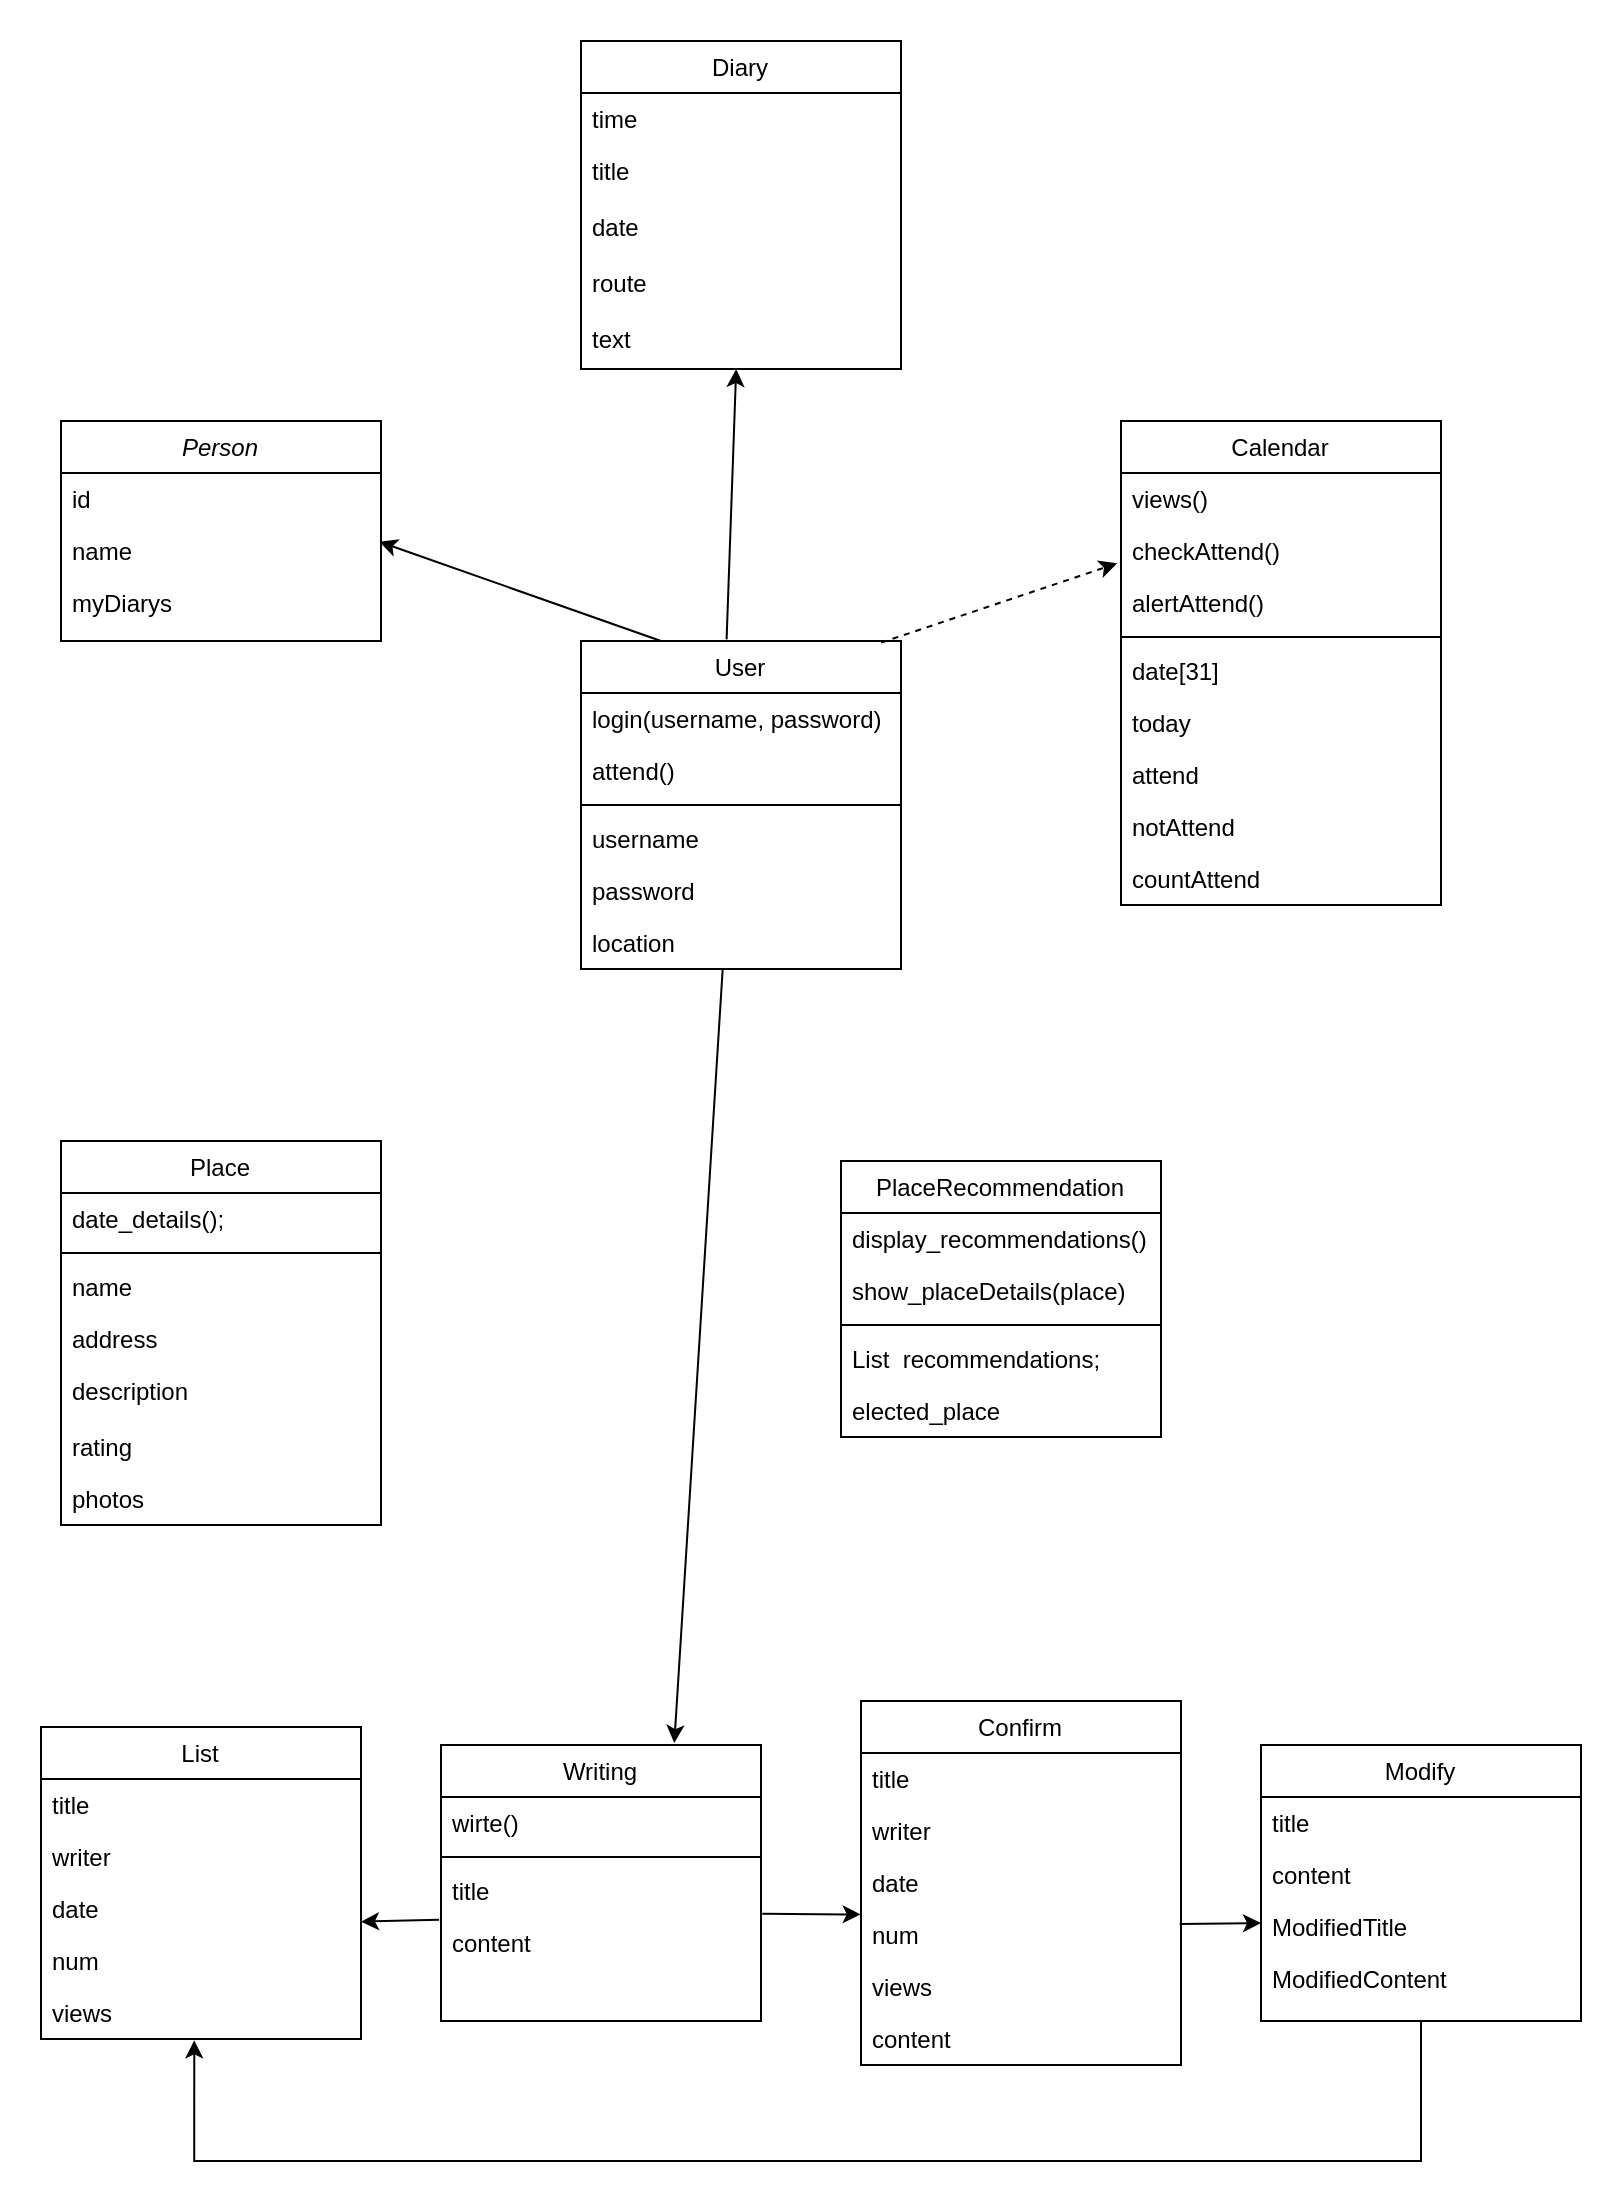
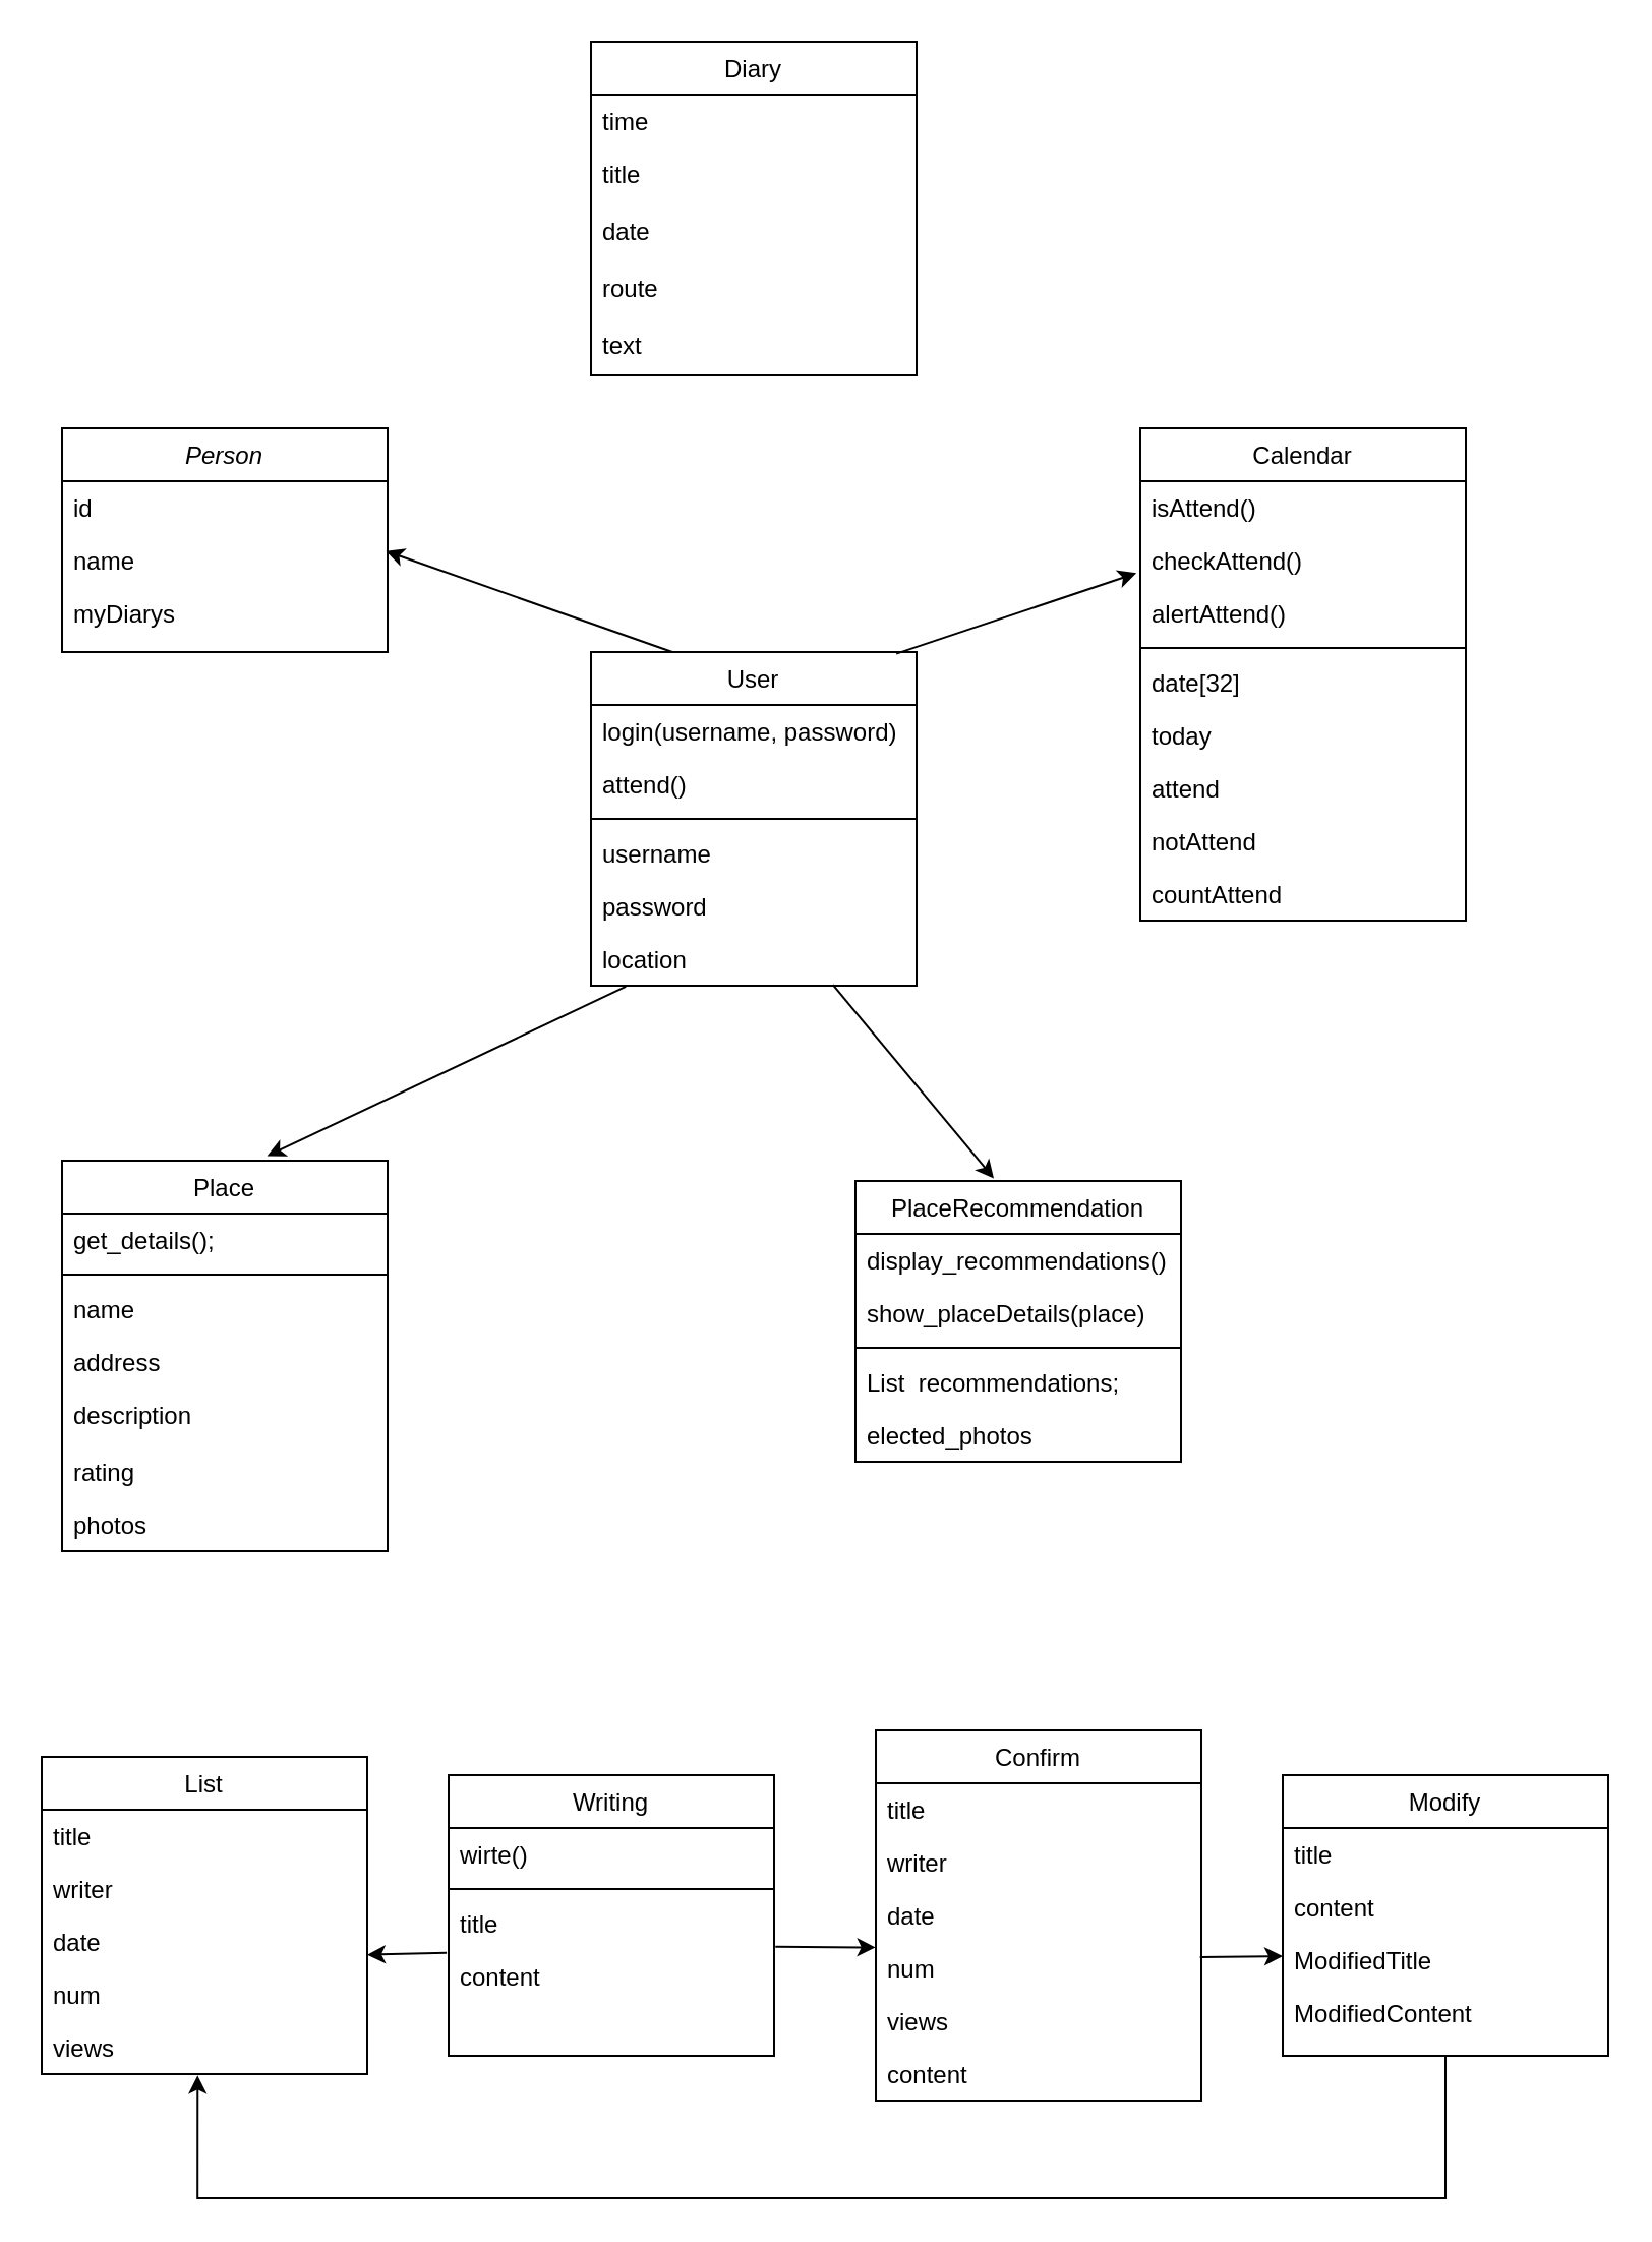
- <mxCell id="19" value="views()" style="text;align=left;verticalAlign=top;spacingLeft=4;spacingRight=4;overflow=hidden;rotatable=0;points=[[0,0.5],[1,0.5]];portConstraint=eastwest;rounded=0;shadow=0;html=0;" parent="18" vertex="1"><mxGeometry y="26" width="160" height="26" as="geometry" /></mxCell>
+ <mxCell id="19" value="isAttend()" style="text;align=left;verticalAlign=top;spacingLeft=4;spacingRight=4;overflow=hidden;rotatable=0;points=[[0,0.5],[1,0.5]];portConstraint=eastwest;rounded=0;shadow=0;html=0;" parent="18" vertex="1"><mxGeometry y="26" width="160" height="26" as="geometry" /></mxCell>
- <mxCell id="66" value="" style="endArrow=classic;html=1;rounded=0;exitX=0.455;exitY=-0.005;exitDx=0;exitDy=0;exitPerimeter=0;entryX=0.485;entryY=1;entryDx=0;entryDy=0;entryPerimeter=0;" edge="1" parent="1" source="59" target="17"><mxGeometry width="50" height="50" relative="1" as="geometry"><mxPoint x="300" y="280" as="sourcePoint" /><mxPoint x="350" y="230" as="targetPoint" /></mxGeometry></mxCell>
- <mxCell id="68" value="" style="endArrow=classic;html=1;rounded=0;exitX=0.938;exitY=0.005;exitDx=0;exitDy=0;exitPerimeter=0;entryX=-0.012;entryY=0.738;entryDx=0;entryDy=0;entryPerimeter=0;dashed=1;" edge="1" parent="1" source="59" target="20"><mxGeometry width="50" height="50" relative="1" as="geometry"><mxPoint x="330" y="320" as="sourcePoint" /><mxPoint x="380" y="270" as="targetPoint" /></mxGeometry></mxCell>
+ <mxCell id="68" value="" style="endArrow=classic;html=1;rounded=0;exitX=0.938;exitY=0.005;exitDx=0;exitDy=0;exitPerimeter=0;entryX=-0.012;entryY=0.738;entryDx=0;entryDy=0;entryPerimeter=0;" edge="1" parent="1" source="59" target="20"><mxGeometry width="50" height="50" relative="1" as="geometry"><mxPoint x="330" y="320" as="sourcePoint" /><mxPoint x="380" y="270" as="targetPoint" /></mxGeometry></mxCell>
- <mxCell id="23" value="date[31]" style="text;align=left;verticalAlign=top;spacingLeft=4;spacingRight=4;overflow=hidden;rotatable=0;points=[[0,0.5],[1,0.5]];portConstraint=eastwest;" parent="18" vertex="1"><mxGeometry y="112" width="160" height="26" as="geometry" /></mxCell>
+ <mxCell id="23" value="date[32]" style="text;align=left;verticalAlign=top;spacingLeft=4;spacingRight=4;overflow=hidden;rotatable=0;points=[[0,0.5],[1,0.5]];portConstraint=eastwest;" parent="18" vertex="1"><mxGeometry y="112" width="160" height="26" as="geometry" /></mxCell>
+ <mxCell id="69" value="" style="endArrow=classic;html=1;rounded=0;exitX=0.107;exitY=1.101;exitDx=0;exitDy=0;entryX=0.63;entryY=-0.012;entryDx=0;entryDy=0;entryPerimeter=0;exitPerimeter=0;" edge="1" parent="1" source="65" target="28"><mxGeometry width="50" height="50" relative="1" as="geometry"><mxPoint x="330" y="520" as="sourcePoint" /><mxPoint x="380" y="470" as="targetPoint" /></mxGeometry></mxCell>
+ <mxCell id="70" value="" style="endArrow=classic;html=1;rounded=0;exitX=0.743;exitY=1.067;exitDx=0;exitDy=0;exitPerimeter=0;entryX=0.425;entryY=-0.009;entryDx=0;entryDy=0;entryPerimeter=0;" edge="1" parent="1" source="65" target="6"><mxGeometry width="50" height="50" relative="1" as="geometry"><mxPoint x="330" y="520" as="sourcePoint" /><mxPoint x="380" y="470" as="targetPoint" /></mxGeometry></mxCell>
- <mxCell id="29" value="date_details();&#10;" style="text;align=left;verticalAlign=top;spacingLeft=4;spacingRight=4;overflow=hidden;rotatable=0;points=[[0,0.5],[1,0.5]];portConstraint=eastwest;" parent="28" vertex="1"><mxGeometry y="26" width="160" height="26" as="geometry" /></mxCell>
+ <mxCell id="29" value="get_details();&#10;" style="text;align=left;verticalAlign=top;spacingLeft=4;spacingRight=4;overflow=hidden;rotatable=0;points=[[0,0.5],[1,0.5]];portConstraint=eastwest;" parent="28" vertex="1"><mxGeometry y="26" width="160" height="26" as="geometry" /></mxCell>
- <mxCell id="71" value="" style="endArrow=classic;html=1;rounded=0;exitX=0.443;exitY=1.062;exitDx=0;exitDy=0;exitPerimeter=0;entryX=0.729;entryY=-0.007;entryDx=0;entryDy=0;entryPerimeter=0;" edge="1" parent="1" source="65" target="54"><mxGeometry width="50" height="50" relative="1" as="geometry"><mxPoint x="290" y="470" as="sourcePoint" /><mxPoint x="340" y="420" as="targetPoint" /></mxGeometry></mxCell>
- <mxCell id="11" value="elected_place&#10;" style="text;align=left;verticalAlign=top;spacingLeft=4;spacingRight=4;overflow=hidden;rotatable=0;points=[[0,0.5],[1,0.5]];portConstraint=eastwest;" parent="6" vertex="1"><mxGeometry y="112" width="160" height="26" as="geometry" /></mxCell>
+ <mxCell id="11" value="elected_photos&#10;" style="text;align=left;verticalAlign=top;spacingLeft=4;spacingRight=4;overflow=hidden;rotatable=0;points=[[0,0.5],[1,0.5]];portConstraint=eastwest;" parent="6" vertex="1"><mxGeometry y="112" width="160" height="26" as="geometry" /></mxCell>
